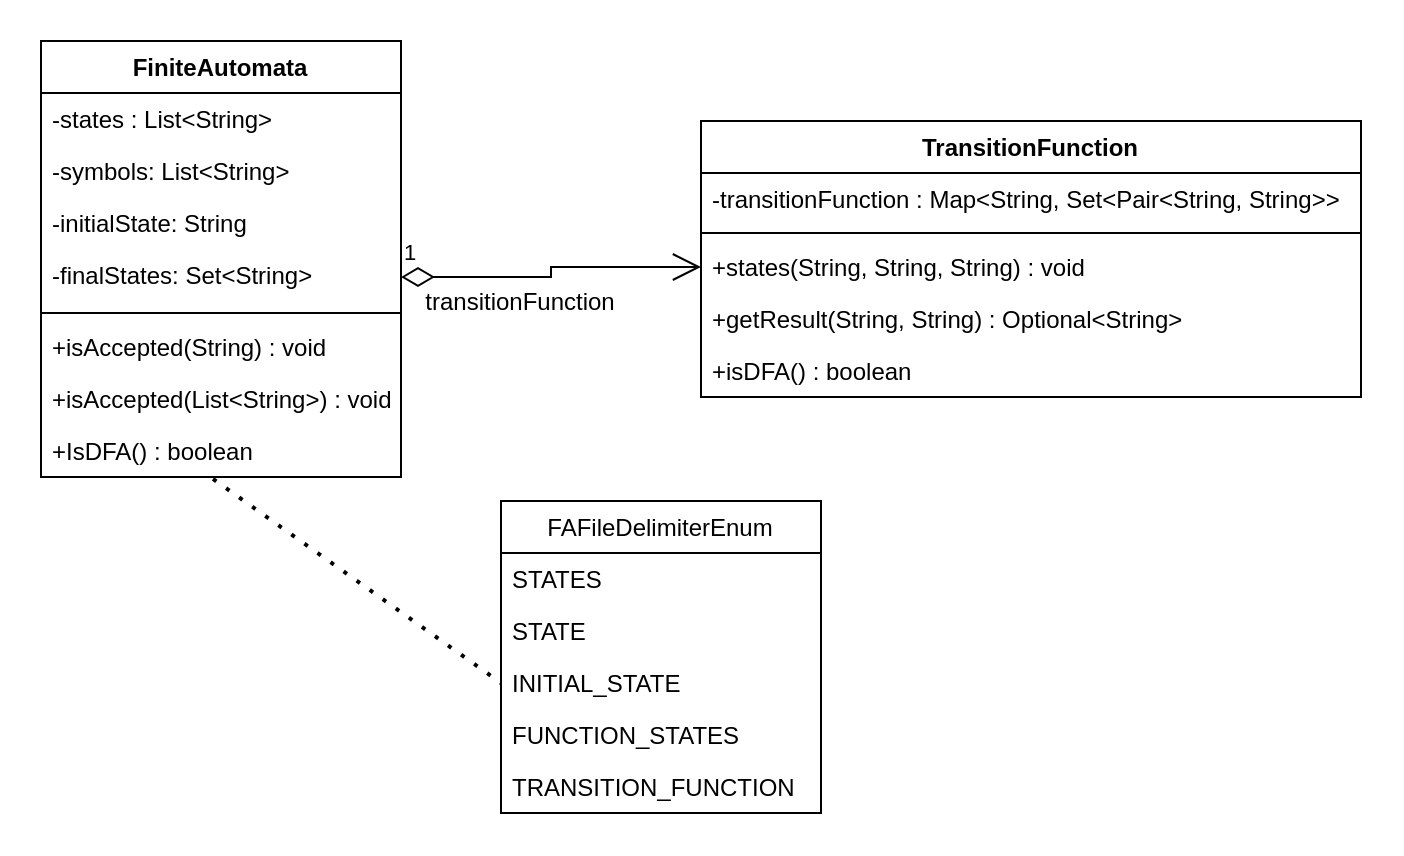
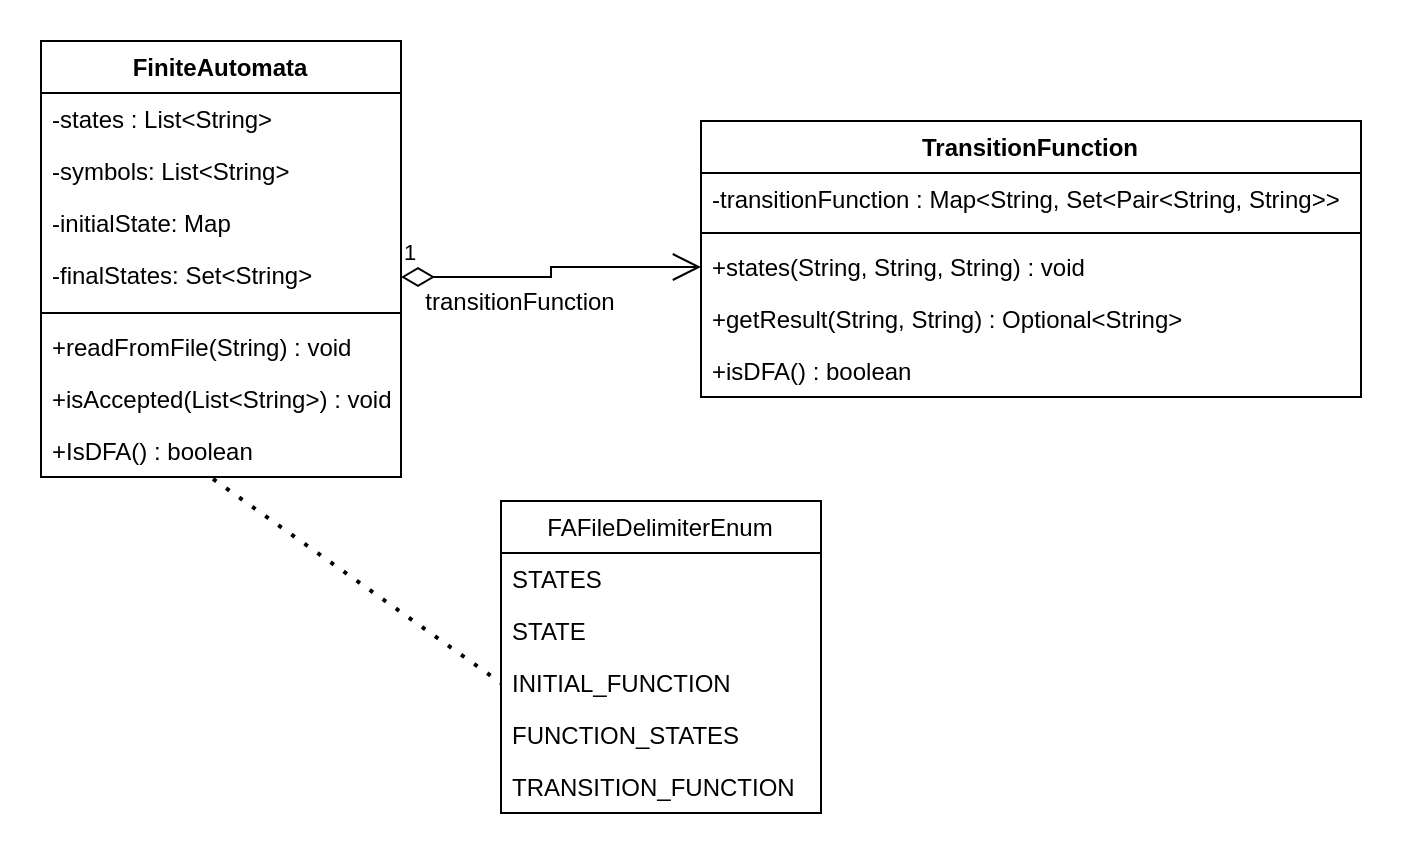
- <mxCell id="5" value="-initialState: String" style="text;strokeColor=none;fillColor=none;align=left;verticalAlign=top;spacingLeft=4;spacingRight=4;overflow=hidden;rotatable=0;points=[[0,0.5],[1,0.5]];portConstraint=eastwest;" vertex="1" parent="2"><mxGeometry y="78" width="180" height="26" as="geometry" /></mxCell>
+ <mxCell id="5" value="-initialState: Map" style="text;strokeColor=none;fillColor=none;align=left;verticalAlign=top;spacingLeft=4;spacingRight=4;overflow=hidden;rotatable=0;points=[[0,0.5],[1,0.5]];portConstraint=eastwest;" vertex="1" parent="2"><mxGeometry y="78" width="180" height="26" as="geometry" /></mxCell>
- <mxCell id="8" value="+isAccepted(String) : void" style="text;strokeColor=none;fillColor=none;align=left;verticalAlign=top;spacingLeft=4;spacingRight=4;overflow=hidden;rotatable=0;points=[[0,0.5],[1,0.5]];portConstraint=eastwest;" vertex="1" parent="2"><mxGeometry y="140" width="180" height="26" as="geometry" /></mxCell>
+ <mxCell id="8" value="+readFromFile(String) : void" style="text;strokeColor=none;fillColor=none;align=left;verticalAlign=top;spacingLeft=4;spacingRight=4;overflow=hidden;rotatable=0;points=[[0,0.5],[1,0.5]];portConstraint=eastwest;" vertex="1" parent="2"><mxGeometry y="140" width="180" height="26" as="geometry" /></mxCell>
- <mxCell id="22" value="INITIAL_STATE" style="text;strokeColor=none;fillColor=none;align=left;verticalAlign=top;spacingLeft=4;spacingRight=4;overflow=hidden;rotatable=0;points=[[0,0.5],[1,0.5]];portConstraint=eastwest;" vertex="1" parent="19"><mxGeometry y="78" width="160" height="26" as="geometry" /></mxCell>
+ <mxCell id="22" value="INITIAL_FUNCTION" style="text;strokeColor=none;fillColor=none;align=left;verticalAlign=top;spacingLeft=4;spacingRight=4;overflow=hidden;rotatable=0;points=[[0,0.5],[1,0.5]];portConstraint=eastwest;" vertex="1" parent="19"><mxGeometry y="78" width="160" height="26" as="geometry" /></mxCell>
